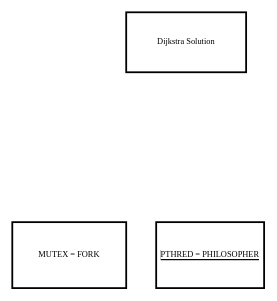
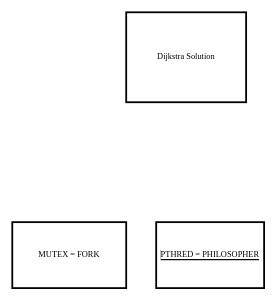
- <mxCell id="4" value="Dijkstra Solution" style="rounded=0;whiteSpace=wrap;html=1;strokeColor=default;strokeWidth=3;fontFamily=Comic Sans MS;fontSize=14;fontColor=#000003;fillColor=default;gradientColor=none;" parent="1" vertex="1"><mxGeometry x="210" y="20" width="200" height="100" as="geometry" /></mxCell>
+ <mxCell id="4" value="Dijkstra Solution" style="rounded=0;whiteSpace=wrap;html=1;strokeColor=default;strokeWidth=3;fontFamily=Comic Sans MS;fontSize=14;fontColor=#000003;fillColor=default;gradientColor=none;" parent="1" vertex="1"><mxGeometry x="210" y="20" width="200" height="150" as="geometry" /></mxCell>
